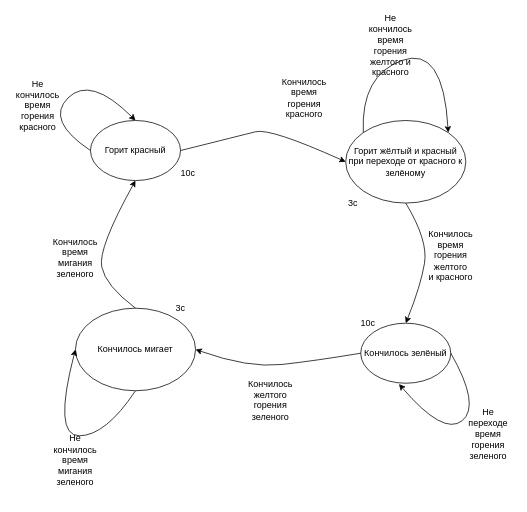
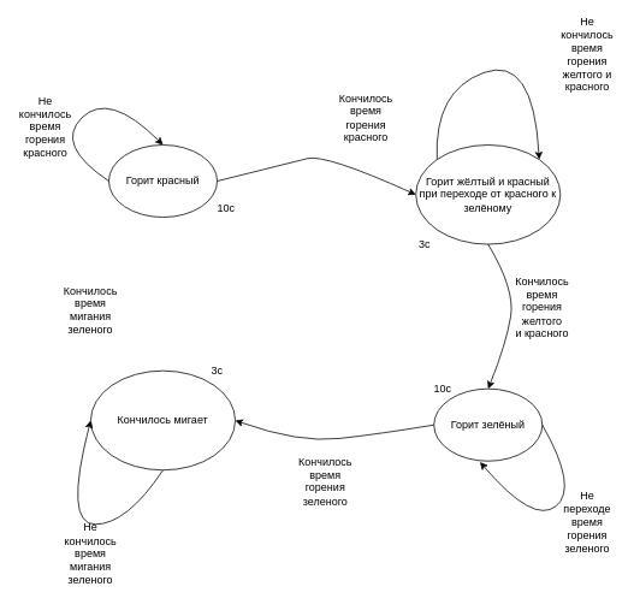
- <mxCell id="11" value="Не кончилось время горения желтого и красного" style="text;html=1;strokeColor=none;fillColor=none;align=center;verticalAlign=middle;whiteSpace=wrap;rounded=0;" parent="1" vertex="1"><mxGeometry x="490" y="20" width="60" height="80" as="geometry" /></mxCell>
+ <mxCell id="11" value="Не кончилось время горения желтого и красного" style="text;html=1;strokeColor=none;fillColor=none;align=center;verticalAlign=middle;whiteSpace=wrap;rounded=0;" parent="1" vertex="1"><mxGeometry x="620" y="20" width="60" height="80" as="geometry" /></mxCell>
- <mxCell id="20" value="" style="curved=1;endArrow=classic;html=1;rounded=0;exitX=0.5;exitY=0;exitDx=0;exitDy=0;entryX=0.5;entryY=1;entryDx=0;entryDy=0;" parent="1" source="5" target="2" edge="1"><mxGeometry width="50" height="50" relative="1" as="geometry"><mxPoint x="130" y="380" as="sourcePoint" /><mxPoint x="180" y="330" as="targetPoint" /><Array as="points"><mxPoint x="140" y="380" /><mxPoint x="130" y="330" /></Array></mxGeometry></mxCell>
- <mxCell id="4" value="&lt;div&gt;Кончилось зелёный&lt;/div&gt;" style="ellipse;whiteSpace=wrap;html=1;" parent="1" vertex="1"><mxGeometry x="480" y="430" width="120" height="80" as="geometry" /></mxCell>
+ <mxCell id="4" value="&lt;div&gt;Горит зелёный&lt;/div&gt;" style="ellipse;whiteSpace=wrap;html=1;" parent="1" vertex="1"><mxGeometry x="480" y="430" width="120" height="80" as="geometry" /></mxCell>
- <mxCell id="17" value="&lt;div&gt;Кончилось желтого горения зеленого&lt;/div&gt;&lt;div&gt;&lt;br&gt;&lt;/div&gt;" style="text;html=1;strokeColor=none;fillColor=none;align=center;verticalAlign=middle;whiteSpace=wrap;rounded=0;" parent="1" vertex="1"><mxGeometry x="330" y="500" width="60" height="80" as="geometry" /></mxCell>
+ <mxCell id="17" value="&lt;div&gt;Кончилось время горения зеленого&lt;/div&gt;&lt;div&gt;&lt;br&gt;&lt;/div&gt;" style="text;html=1;strokeColor=none;fillColor=none;align=center;verticalAlign=middle;whiteSpace=wrap;rounded=0;" parent="1" vertex="1"><mxGeometry x="330" y="500" width="60" height="80" as="geometry" /></mxCell>
